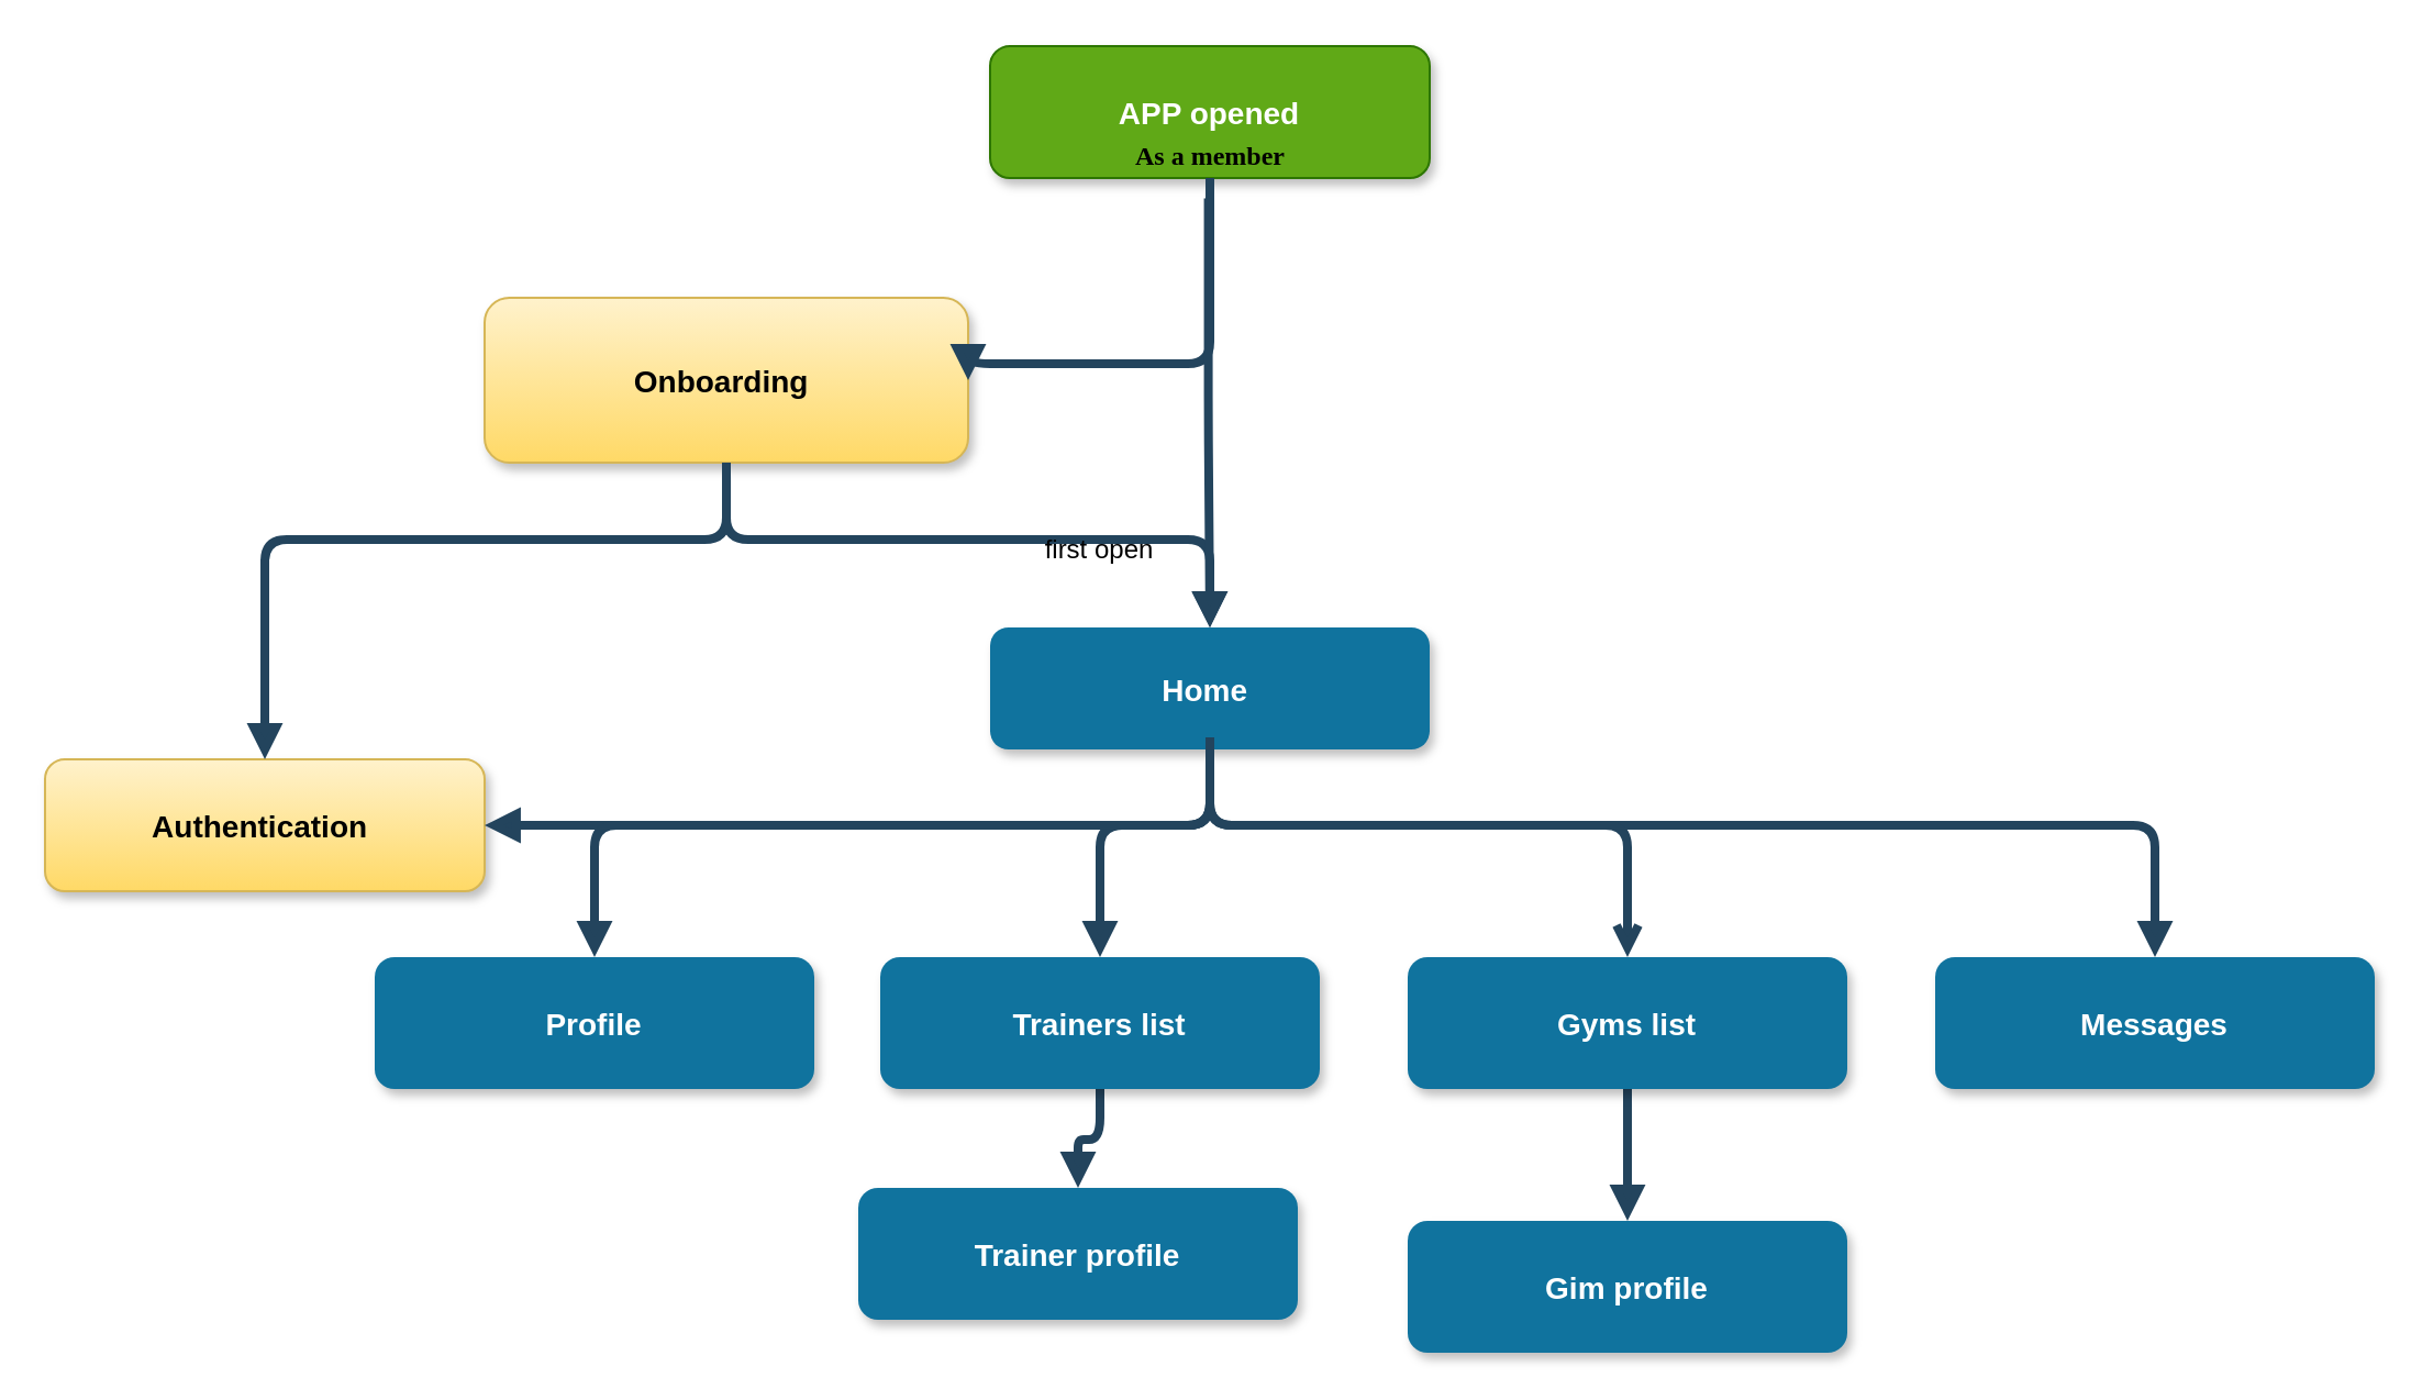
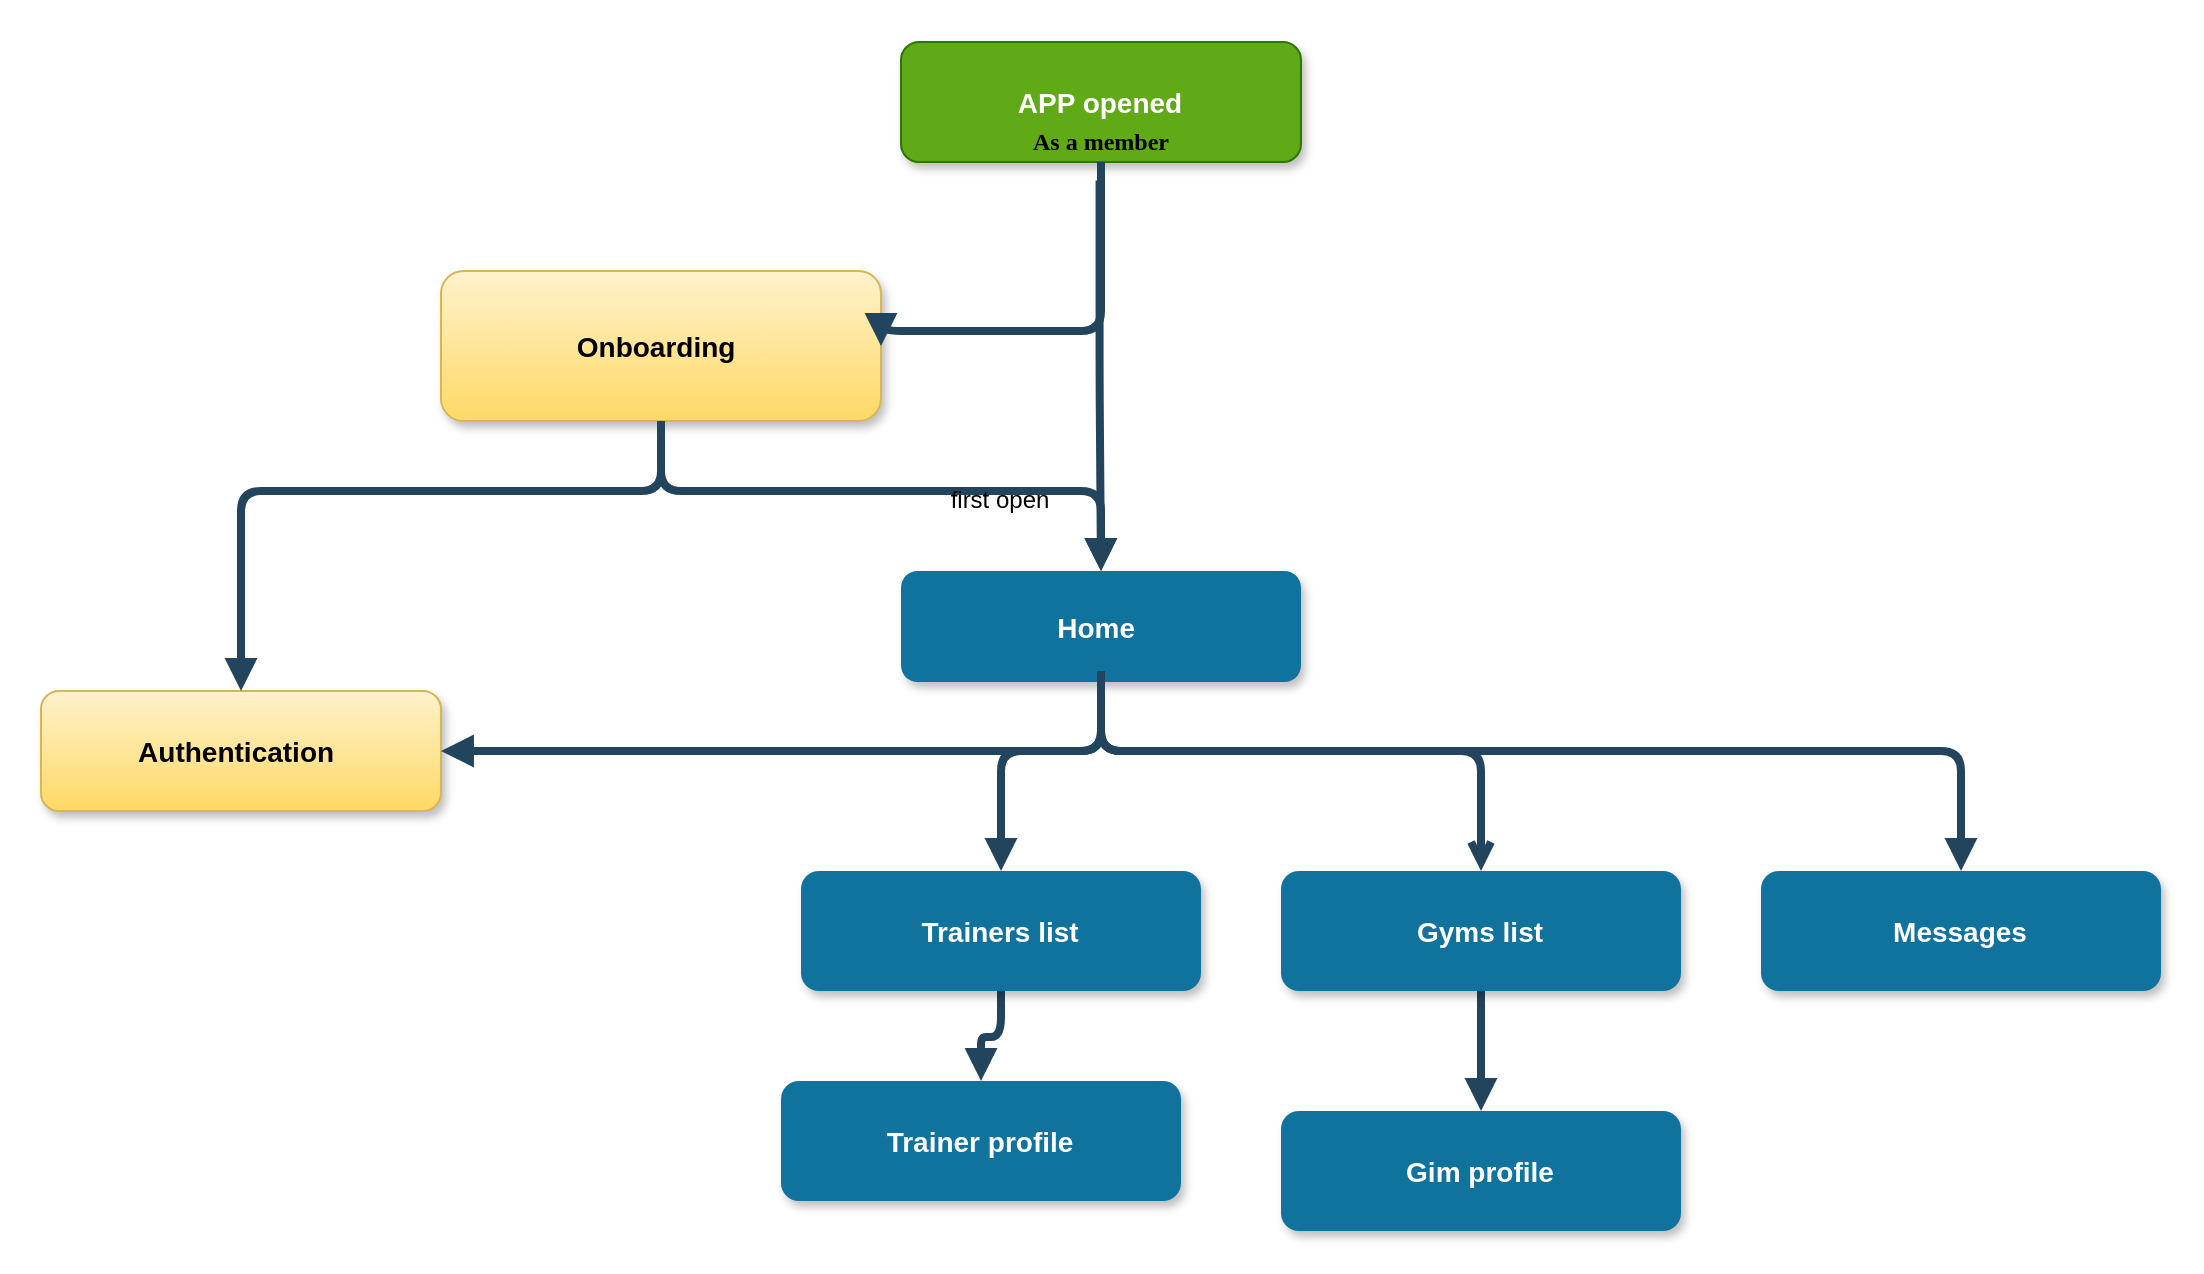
- <mxCell id="17" value="" style="edgeStyle=elbowEdgeStyle;elbow=vertical;strokeWidth=4;endArrow=block;endFill=1;fontStyle=1;strokeColor=#23445D;entryX=0.5;entryY=0;entryDx=0;entryDy=0;exitX=0.5;exitY=1;exitDx=0;exitDy=0;" edge="1" parent="1" source="6" target="16"><mxGeometry x="382" y="315.5" width="100" height="100" as="geometry"><mxPoint x="560" y="345" as="sourcePoint" /><mxPoint x="720" y="405" as="targetPoint" /><Array as="points"><mxPoint x="480" y="375" /><mxPoint x="640" y="395" /><mxPoint x="650" y="385" /></Array></mxGeometry></mxCell>
- <mxCell id="16" value="Profile" style="rounded=1;fillColor=#10739E;strokeColor=none;shadow=1;gradientColor=none;fontStyle=1;fontColor=#FFFFFF;fontSize=14;" vertex="1" parent="1"><mxGeometry x="170" y="435" width="200" height="60" as="geometry" /></mxCell>
